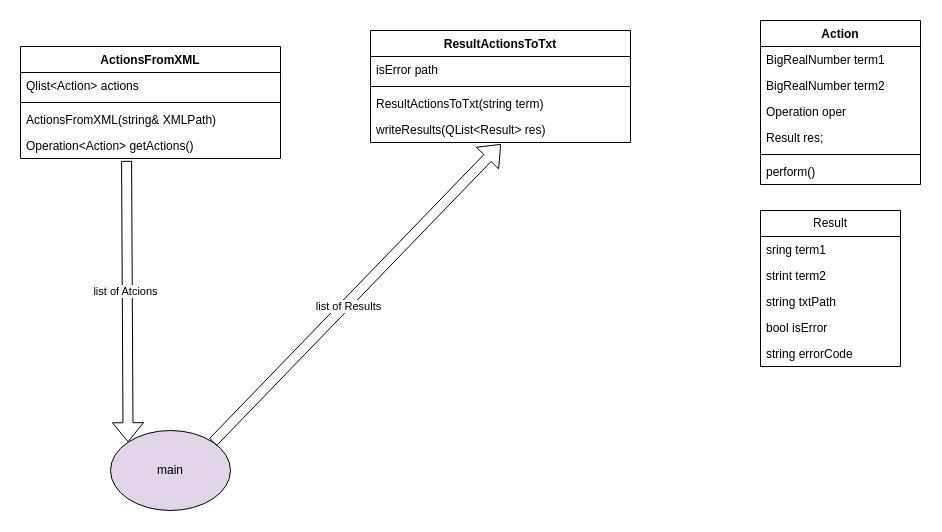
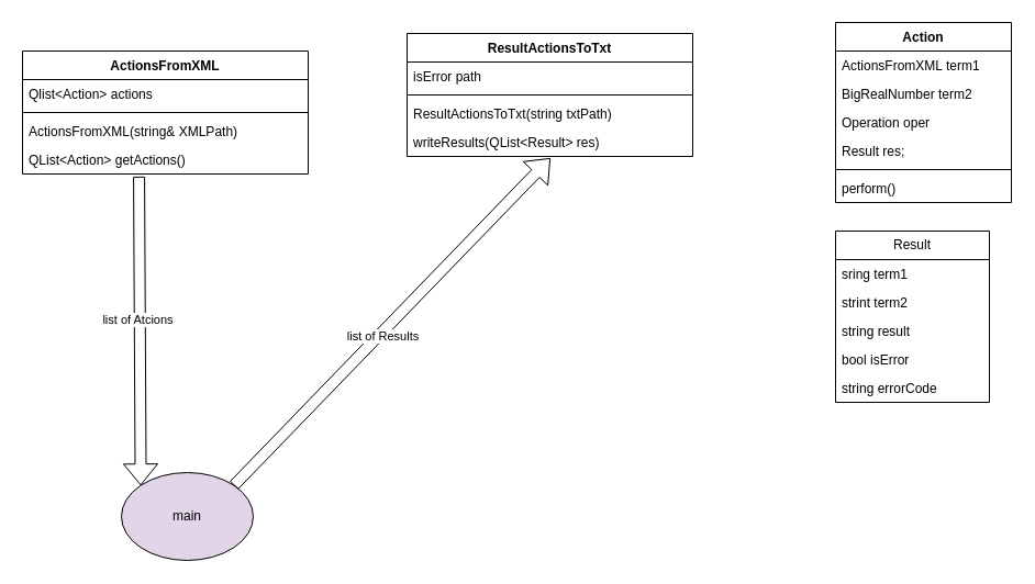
- <mxCell id="4" value="BigRealNumber term1" style="text;strokeColor=none;fillColor=none;align=left;verticalAlign=top;spacingLeft=4;spacingRight=4;overflow=hidden;rotatable=0;points=[[0,0.5],[1,0.5]];portConstraint=eastwest;whiteSpace=wrap;html=1;" vertex="1" parent="3"><mxGeometry y="26" width="160" height="26" as="geometry" /></mxCell>
+ <mxCell id="4" value="ActionsFromXML term1" style="text;strokeColor=none;fillColor=none;align=left;verticalAlign=top;spacingLeft=4;spacingRight=4;overflow=hidden;rotatable=0;points=[[0,0.5],[1,0.5]];portConstraint=eastwest;whiteSpace=wrap;html=1;" vertex="1" parent="3"><mxGeometry y="26" width="160" height="26" as="geometry" /></mxCell>
- <mxCell id="18" value="ResultActionsToTxt(string term)" style="text;strokeColor=none;fillColor=none;align=left;verticalAlign=top;spacingLeft=4;spacingRight=4;overflow=hidden;rotatable=0;points=[[0,0.5],[1,0.5]];portConstraint=eastwest;whiteSpace=wrap;html=1;" vertex="1" parent="15"><mxGeometry y="60" width="260" height="26" as="geometry" /></mxCell>
+ <mxCell id="18" value="ResultActionsToTxt(string txtPath)" style="text;strokeColor=none;fillColor=none;align=left;verticalAlign=top;spacingLeft=4;spacingRight=4;overflow=hidden;rotatable=0;points=[[0,0.5],[1,0.5]];portConstraint=eastwest;whiteSpace=wrap;html=1;" vertex="1" parent="15"><mxGeometry y="60" width="260" height="26" as="geometry" /></mxCell>
- <mxCell id="14" value="Operation&amp;lt;Action&amp;gt; getActions()" style="text;strokeColor=none;fillColor=none;align=left;verticalAlign=top;spacingLeft=4;spacingRight=4;overflow=hidden;rotatable=0;points=[[0,0.5],[1,0.5]];portConstraint=eastwest;whiteSpace=wrap;html=1;" vertex="1" parent="10"><mxGeometry y="86" width="260" height="26" as="geometry" /></mxCell>
+ <mxCell id="14" value="QList&amp;lt;Action&amp;gt; getActions()" style="text;strokeColor=none;fillColor=none;align=left;verticalAlign=top;spacingLeft=4;spacingRight=4;overflow=hidden;rotatable=0;points=[[0,0.5],[1,0.5]];portConstraint=eastwest;whiteSpace=wrap;html=1;" vertex="1" parent="10"><mxGeometry y="86" width="260" height="26" as="geometry" /></mxCell>
- <mxCell id="25" value="string txtPath" style="text;strokeColor=none;fillColor=none;align=left;verticalAlign=top;spacingLeft=4;spacingRight=4;overflow=hidden;rotatable=0;points=[[0,0.5],[1,0.5]];portConstraint=eastwest;whiteSpace=wrap;html=1;" vertex="1" parent="22"><mxGeometry y="78" width="140" height="26" as="geometry" /></mxCell>
+ <mxCell id="25" value="string result" style="text;strokeColor=none;fillColor=none;align=left;verticalAlign=top;spacingLeft=4;spacingRight=4;overflow=hidden;rotatable=0;points=[[0,0.5],[1,0.5]];portConstraint=eastwest;whiteSpace=wrap;html=1;" vertex="1" parent="22"><mxGeometry y="78" width="140" height="26" as="geometry" /></mxCell>
